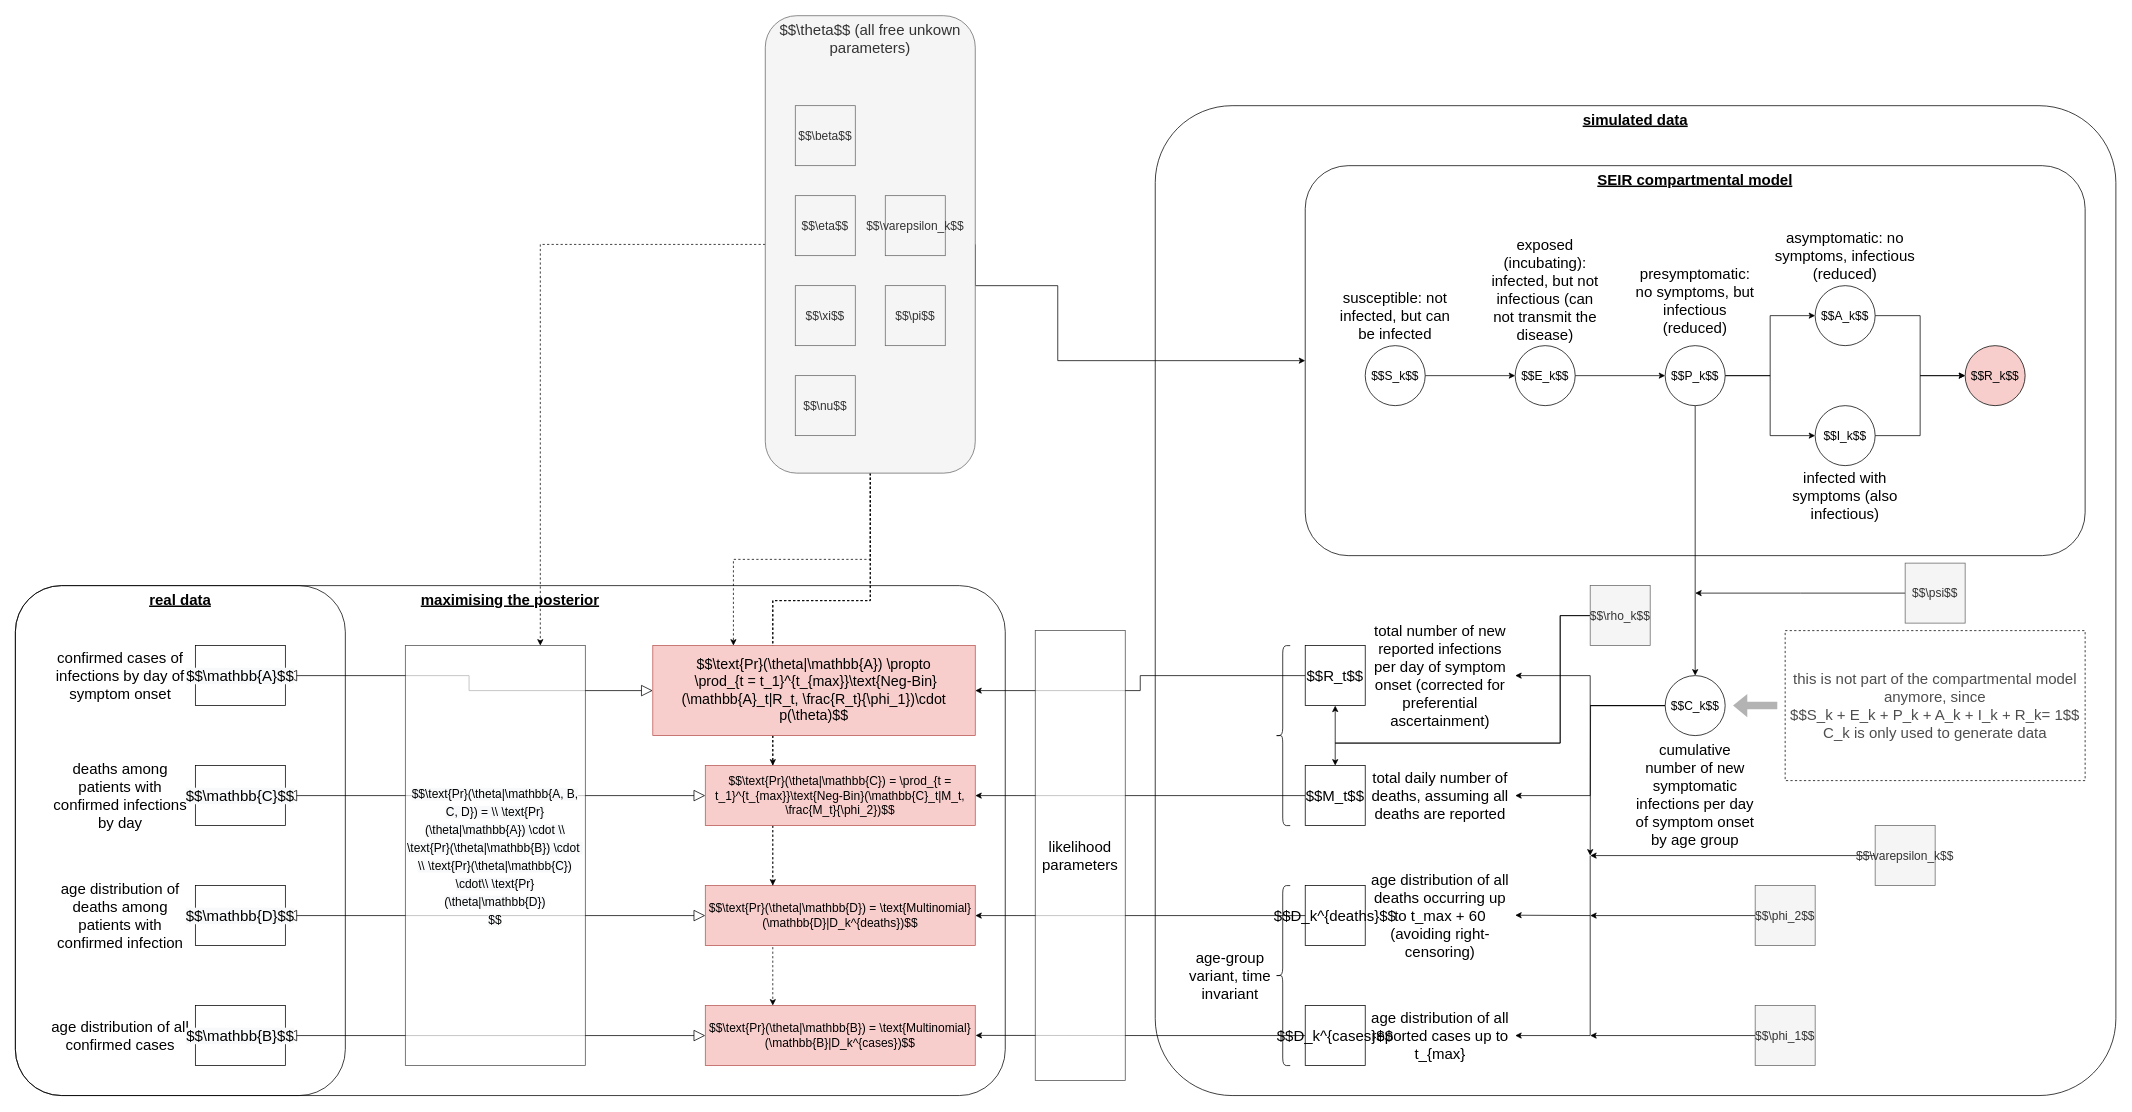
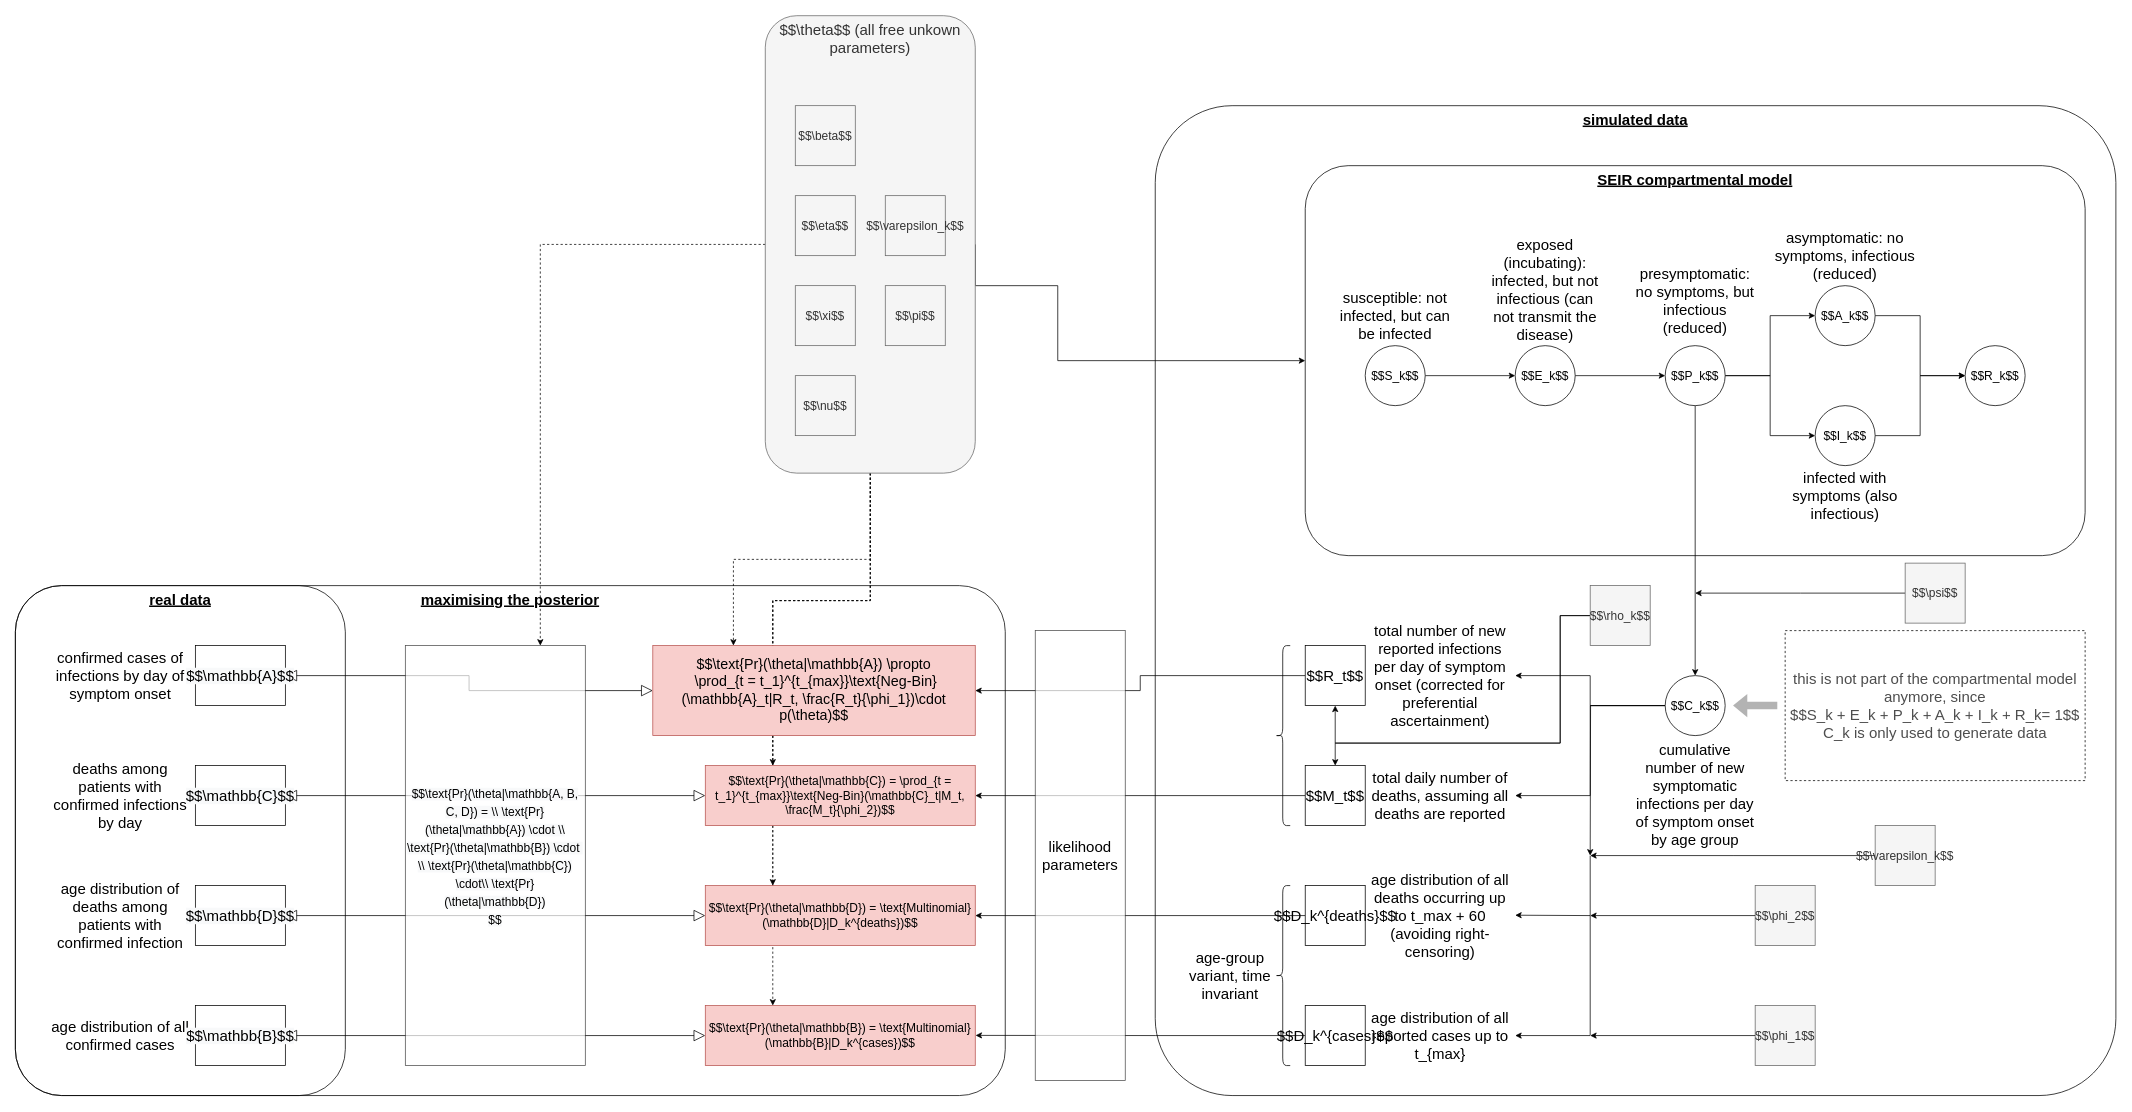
- <mxCell id="23" value="$$R_k$$" style="ellipse;whiteSpace=wrap;html=1;aspect=fixed;shadow=0;labelBackgroundColor=none;fontSize=16;align=center;fillColor=#f8cecc;" parent="1" vertex="1"><mxGeometry x="2620" y="460" width="80" height="80" as="geometry" /></mxCell>
+ <mxCell id="23" value="$$R_k$$" style="ellipse;whiteSpace=wrap;html=1;aspect=fixed;shadow=0;labelBackgroundColor=none;fontSize=16;align=center;" parent="1" vertex="1"><mxGeometry x="2620" y="460" width="80" height="80" as="geometry" /></mxCell>
